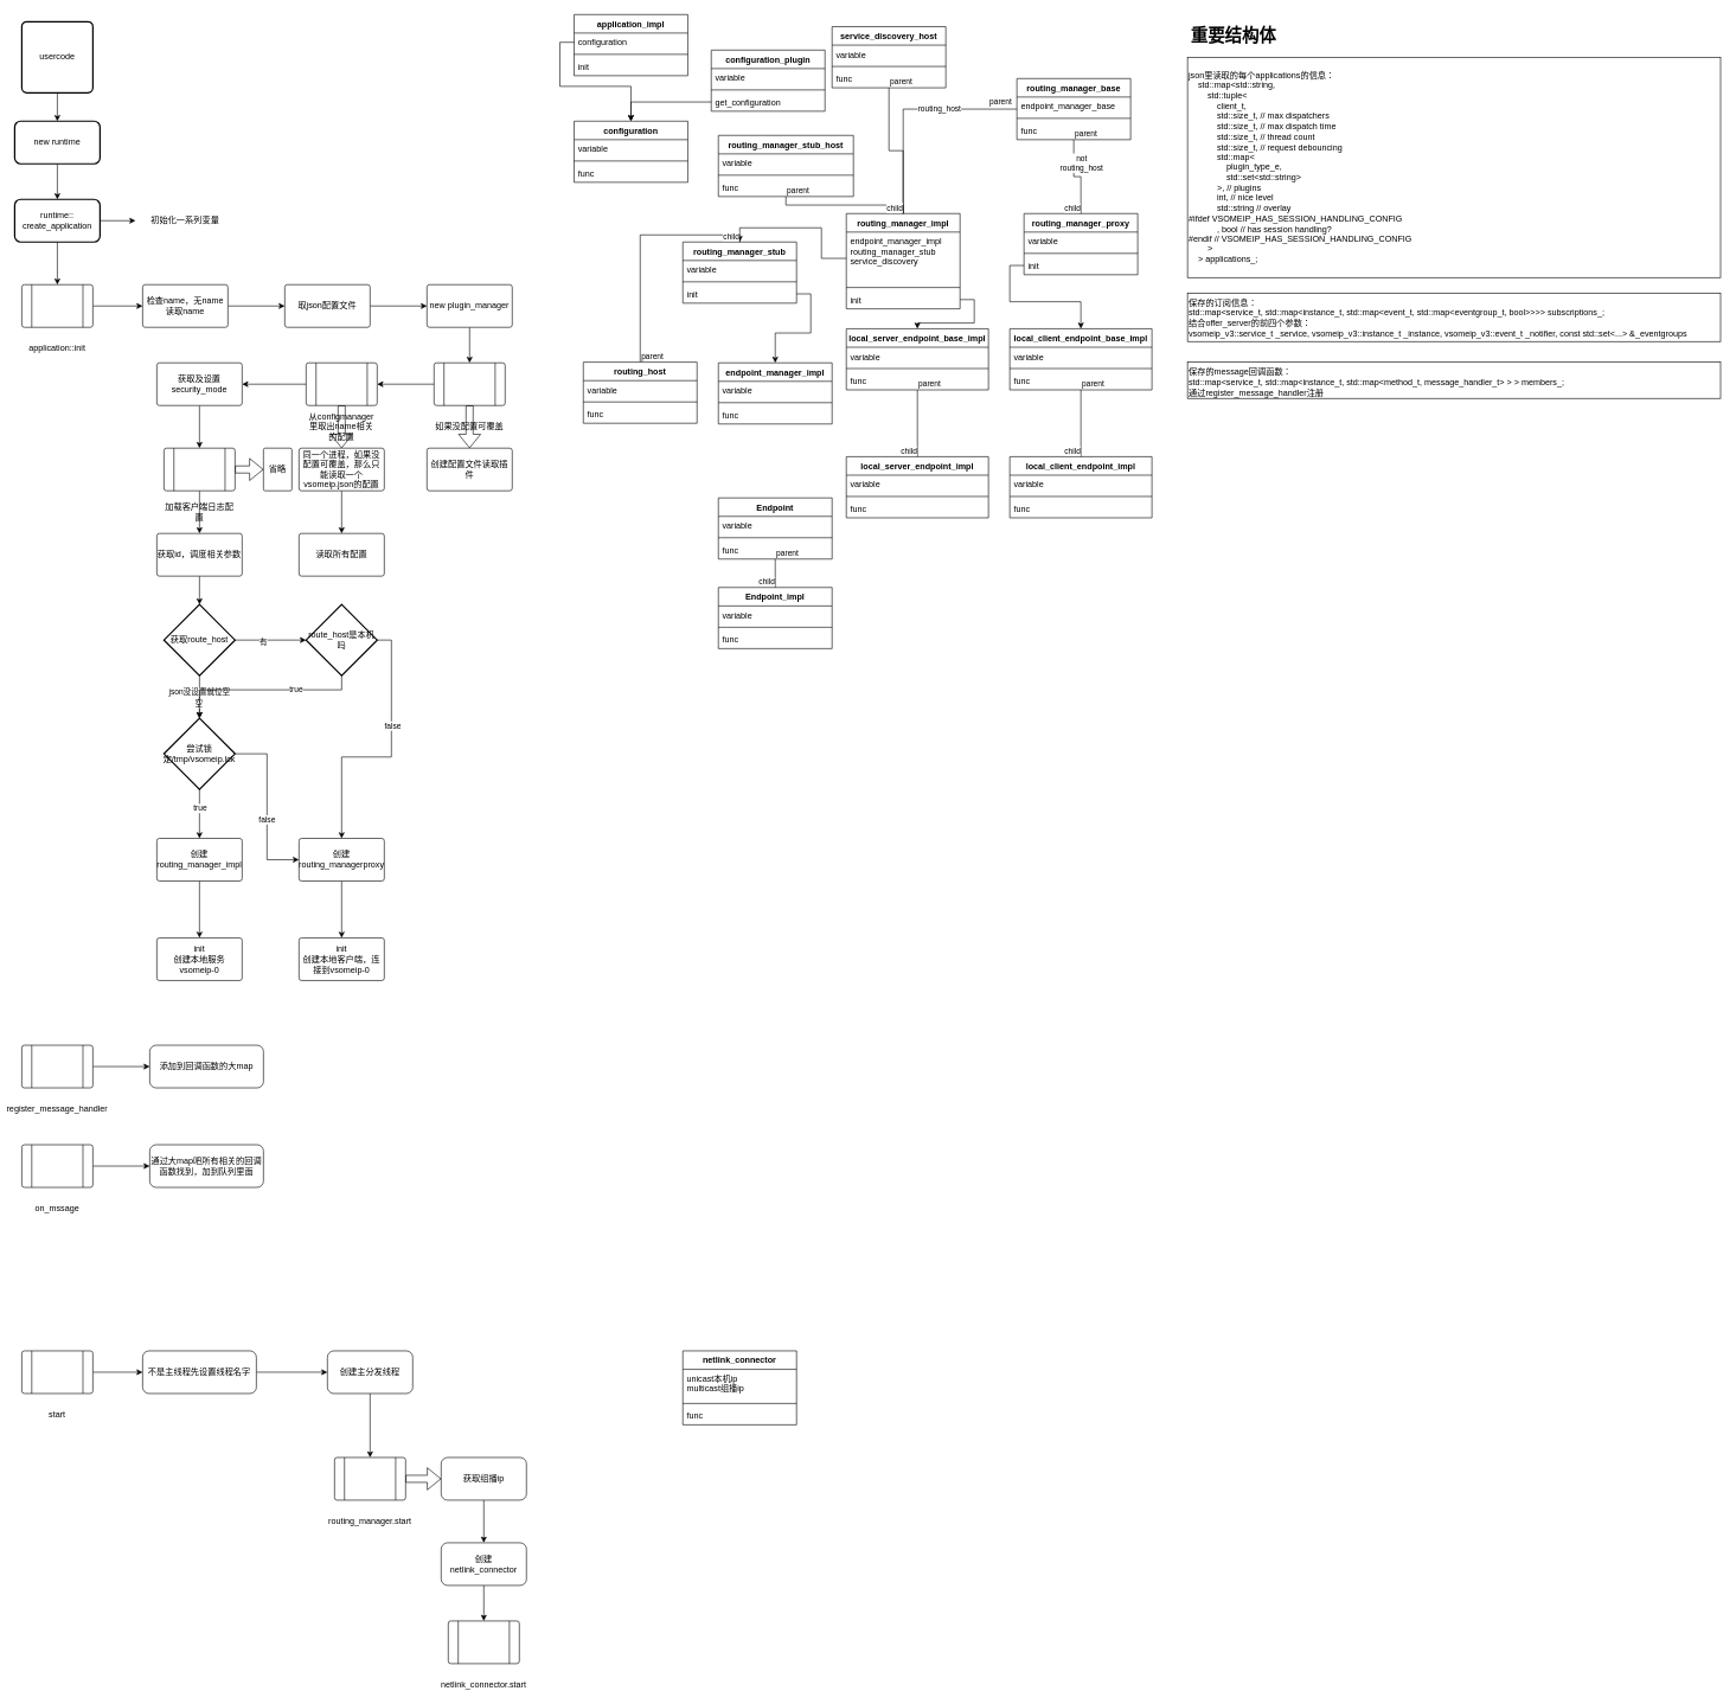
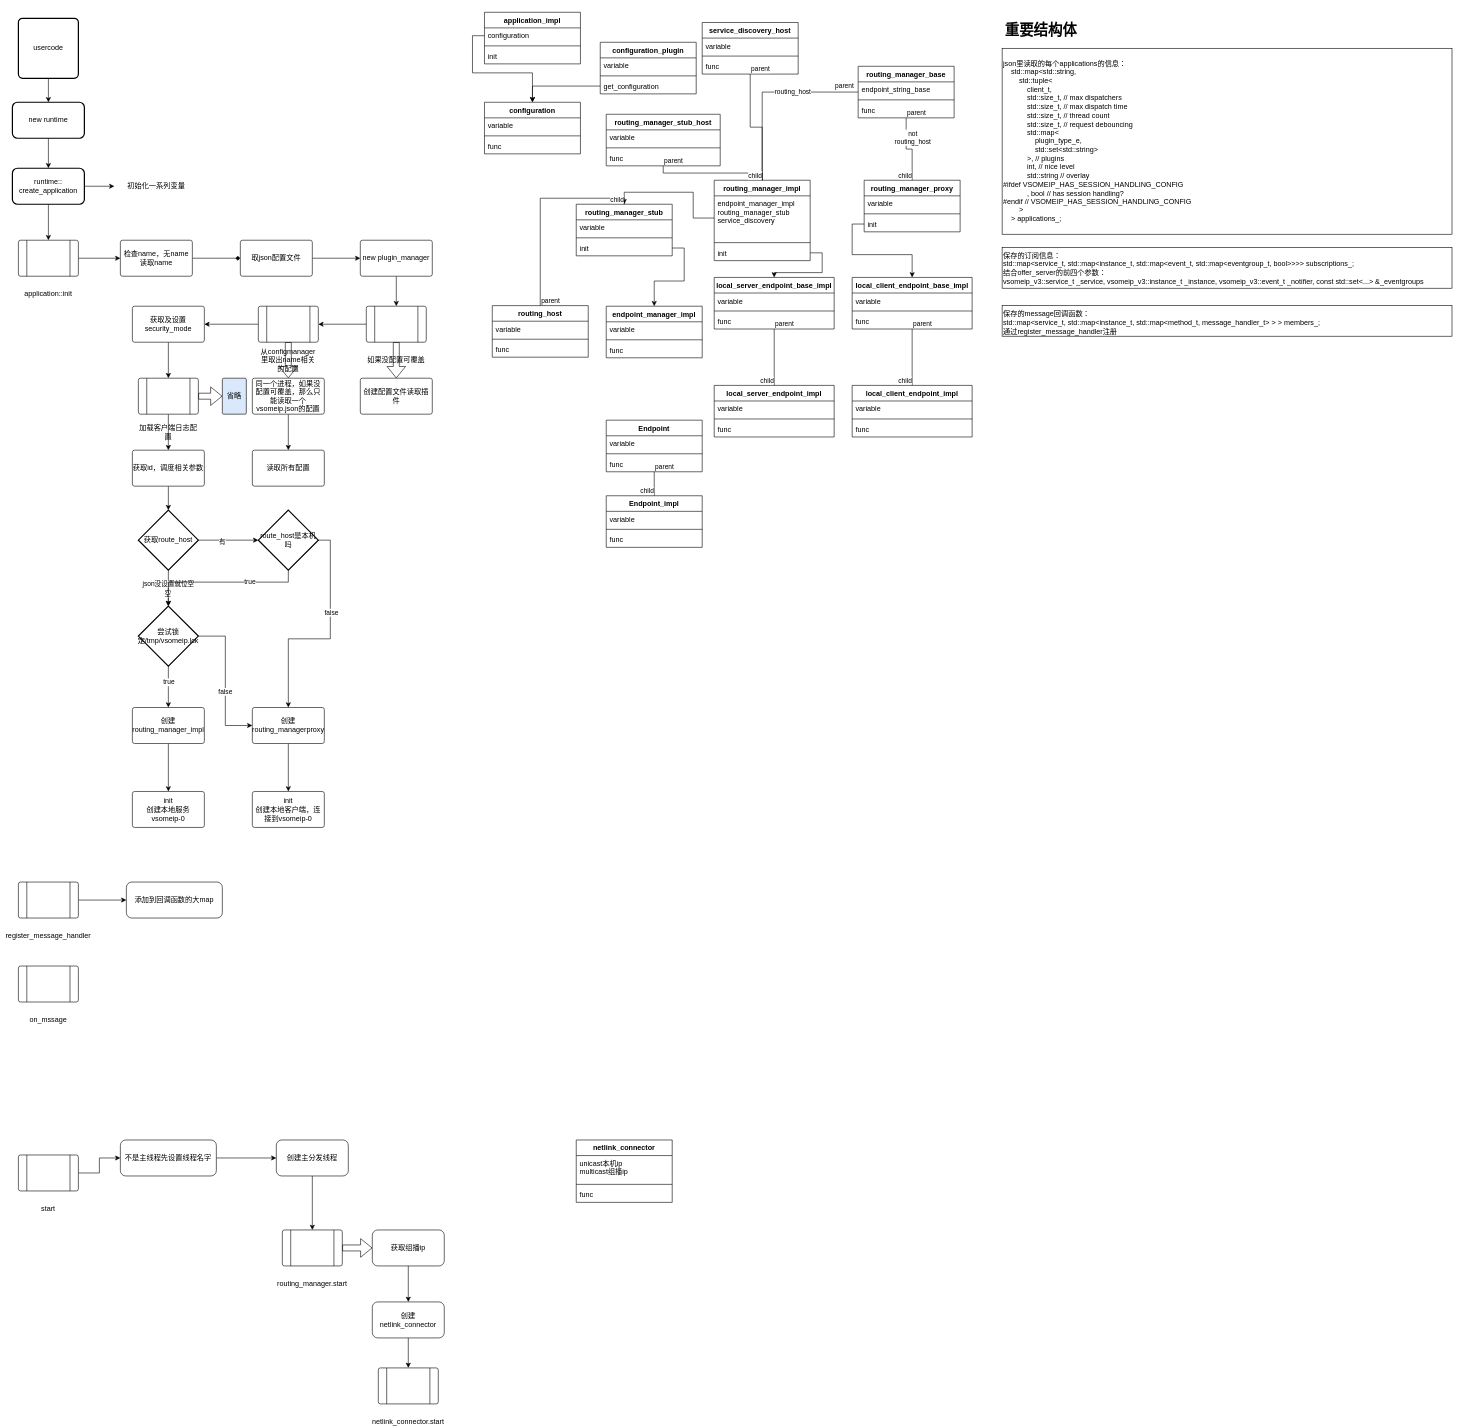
- <mxCell id="66" value="endpoint_manager_base" style="text;strokeColor=none;fillColor=none;align=left;verticalAlign=top;spacingLeft=4;spacingRight=4;overflow=hidden;rotatable=0;points=[[0,0.5],[1,0.5]];portConstraint=eastwest;" vertex="1" parent="65"><mxGeometry y="26" width="160" height="26" as="geometry" /></mxCell>
+ <mxCell id="66" value="endpoint_string_base" style="text;strokeColor=none;fillColor=none;align=left;verticalAlign=top;spacingLeft=4;spacingRight=4;overflow=hidden;rotatable=0;points=[[0,0.5],[1,0.5]];portConstraint=eastwest;" vertex="1" parent="65"><mxGeometry y="26" width="160" height="26" as="geometry" /></mxCell>
- <mxCell id="12" value="" style="edgeStyle=orthogonalEdgeStyle;rounded=0;orthogonalLoop=1;jettySize=auto;html=1;verticalAlign=middle;" parent="1" source="13" target="15" edge="1"><mxGeometry relative="1" as="geometry" /></mxCell>
+ <mxCell id="12" value="" style="edgeStyle=orthogonalEdgeStyle;rounded=0;orthogonalLoop=1;jettySize=auto;html=1;verticalAlign=middle;endArrow=diamond;" parent="1" source="13" target="15" edge="1"><mxGeometry relative="1" as="geometry" /></mxCell>
- <mxCell id="45" value="省略" style="whiteSpace=wrap;html=1;rounded=1;arcSize=6;" parent="1" vertex="1"><mxGeometry x="370" y="630" width="40" height="60" as="geometry" /></mxCell>
+ <mxCell id="45" value="省略" style="whiteSpace=wrap;html=1;rounded=1;arcSize=6;fillColor=#dae8fc;" parent="1" vertex="1"><mxGeometry x="370" y="630" width="40" height="60" as="geometry" /></mxCell>
- <mxCell id="162" style="edgeStyle=orthogonalEdgeStyle;rounded=0;orthogonalLoop=1;jettySize=auto;html=1;" edge="1" parent="1" source="163" target="164"><mxGeometry relative="1" as="geometry" /></mxCell>
- <mxCell id="164" value="通过大map吧所有相关的回调函数找到，加到队列里面" style="rounded=1;whiteSpace=wrap;html=1;" vertex="1" parent="1"><mxGeometry x="210" y="1610" width="160" height="60" as="geometry" /></mxCell>
- <mxCell id="166" value="start" style="verticalLabelPosition=bottom;verticalAlign=middle;html=1;shape=process;whiteSpace=wrap;rounded=1;size=0.14;arcSize=6;" vertex="1" parent="1"><mxGeometry x="30" y="1900" width="100" height="60" as="geometry" /></mxCell>
+ <mxCell id="166" value="start" style="verticalLabelPosition=bottom;verticalAlign=middle;html=1;shape=process;whiteSpace=wrap;rounded=1;size=0.14;arcSize=6;" vertex="1" parent="1"><mxGeometry x="30" y="1925" width="100" height="60" as="geometry" /></mxCell>
